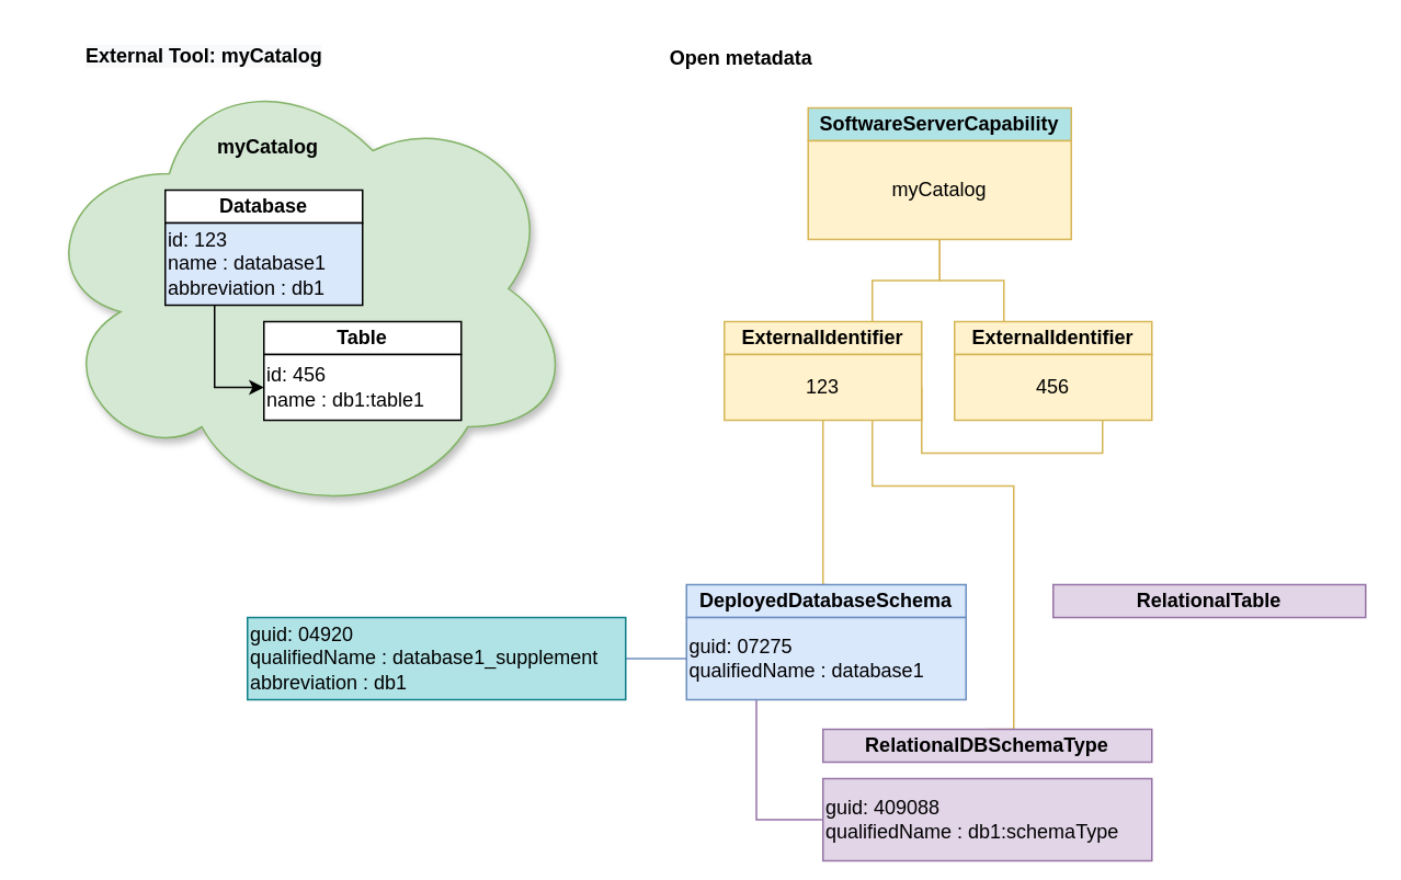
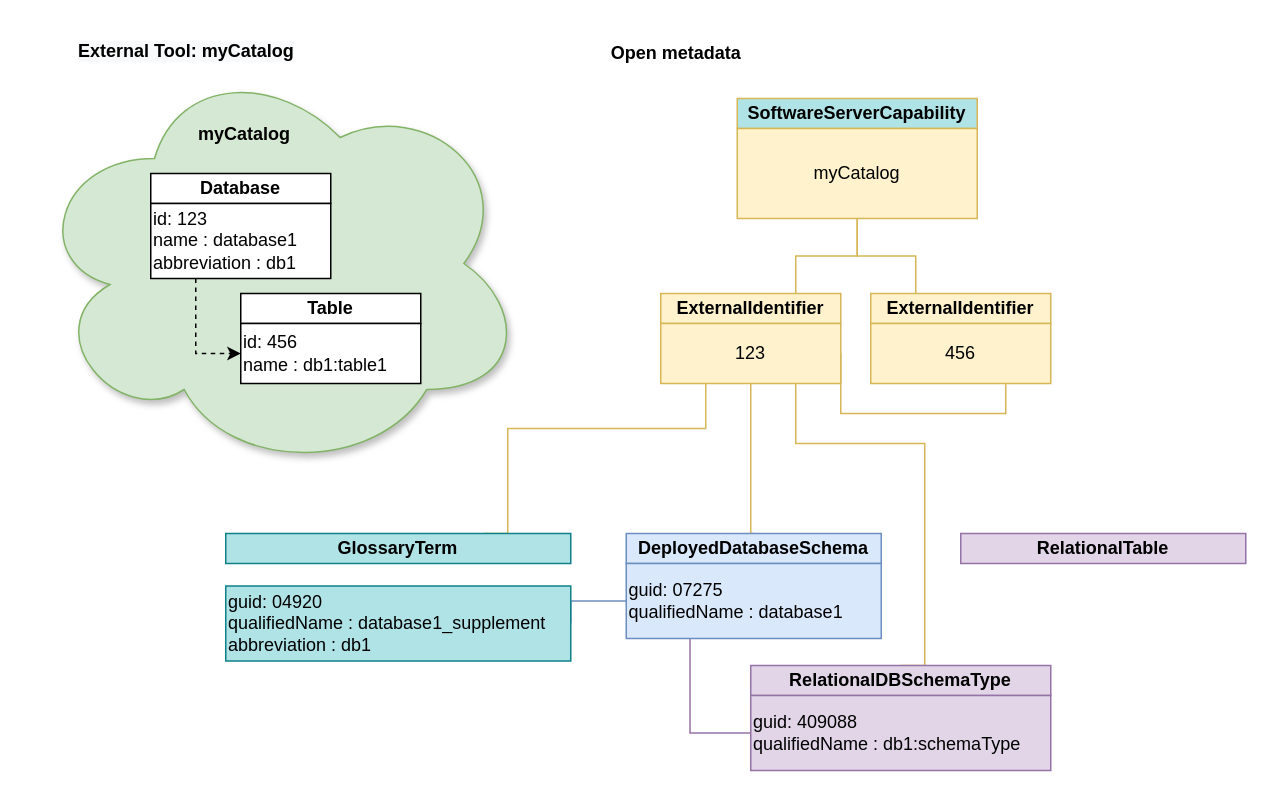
- <mxCell id="5" value="id: 123&lt;br&gt;name : database1&lt;br&gt;abbreviation : db1" style="rounded=0;whiteSpace=wrap;html=1;align=left;fillColor=#dae8fc;" parent="1" vertex="1"><mxGeometry x="100" y="135" width="120" height="50" as="geometry" /></mxCell>
+ <mxCell id="5" value="id: 123&lt;br&gt;name : database1&lt;br&gt;abbreviation : db1" style="rounded=0;whiteSpace=wrap;html=1;align=left;" parent="1" vertex="1"><mxGeometry x="100" y="135" width="120" height="50" as="geometry" /></mxCell>
- <mxCell id="4" style="edgeStyle=orthogonalEdgeStyle;rounded=0;orthogonalLoop=1;jettySize=auto;html=1;exitX=0.25;exitY=1;exitDx=0;exitDy=0;entryX=0;entryY=0.5;entryDx=0;entryDy=0;" parent="1" source="5" target="10" edge="1"><mxGeometry relative="1" as="geometry" /></mxCell>
+ <mxCell id="4" style="edgeStyle=orthogonalEdgeStyle;rounded=0;orthogonalLoop=1;jettySize=auto;html=1;exitX=0.25;exitY=1;exitDx=0;exitDy=0;entryX=0;entryY=0.5;entryDx=0;entryDy=0;dashed=1;" parent="1" source="5" target="10" edge="1"><mxGeometry relative="1" as="geometry" /></mxCell>
+ <mxCell id="13" style="edgeStyle=orthogonalEdgeStyle;rounded=0;orthogonalLoop=1;jettySize=auto;html=1;exitX=0.25;exitY=1;exitDx=0;exitDy=0;endArrow=none;endFill=0;fillColor=#fff2cc;strokeColor=#d6b656;entryX=0.75;entryY=0;entryDx=0;entryDy=0;" parent="1" source="14" target="30" edge="1"><mxGeometry relative="1" as="geometry"><mxPoint x="310" y="345" as="targetPoint" /><Array as="points"><mxPoint x="470" y="285" /><mxPoint x="338" y="285" /></Array></mxGeometry></mxCell>
+ <mxCell id="30" value="GlossaryTerm" style="rounded=0;whiteSpace=wrap;html=1;fontStyle=1;fillColor=#b0e3e6;strokeColor=#0e8088;" parent="1" vertex="1"><mxGeometry x="150" y="355" width="230" height="20" as="geometry" /></mxCell>
- <mxCell id="31" value="guid: 04920&lt;br&gt;qualifiedName : database1_supplement&lt;br&gt;abbreviation : db1" style="rounded=0;whiteSpace=wrap;html=1;align=left;fillColor=#b0e3e6;strokeColor=#0e8088;" parent="1" vertex="1"><mxGeometry x="150" y="375" width="230" height="50" as="geometry" /></mxCell>
+ <mxCell id="31" value="guid: 04920&lt;br&gt;qualifiedName : database1_supplement&lt;br&gt;abbreviation : db1" style="rounded=0;whiteSpace=wrap;html=1;align=left;fillColor=#b0e3e6;strokeColor=#0e8088;" parent="1" vertex="1"><mxGeometry x="150" y="390" width="230" height="50" as="geometry" /></mxCell>
- <mxCell id="25" value="guid: 409088&lt;br&gt;qualifiedName : db1:schemaType" style="rounded=0;whiteSpace=wrap;html=1;align=left;fillColor=#e1d5e7;strokeColor=#9673a6;" parent="1" vertex="1"><mxGeometry x="500" y="473" width="200" height="50" as="geometry" /></mxCell>
+ <mxCell id="25" value="guid: 409088&lt;br&gt;qualifiedName : db1:schemaType" style="rounded=0;whiteSpace=wrap;html=1;align=left;fillColor=#e1d5e7;strokeColor=#9673a6;" parent="1" vertex="1"><mxGeometry x="500" y="463" width="200" height="50" as="geometry" /></mxCell>
